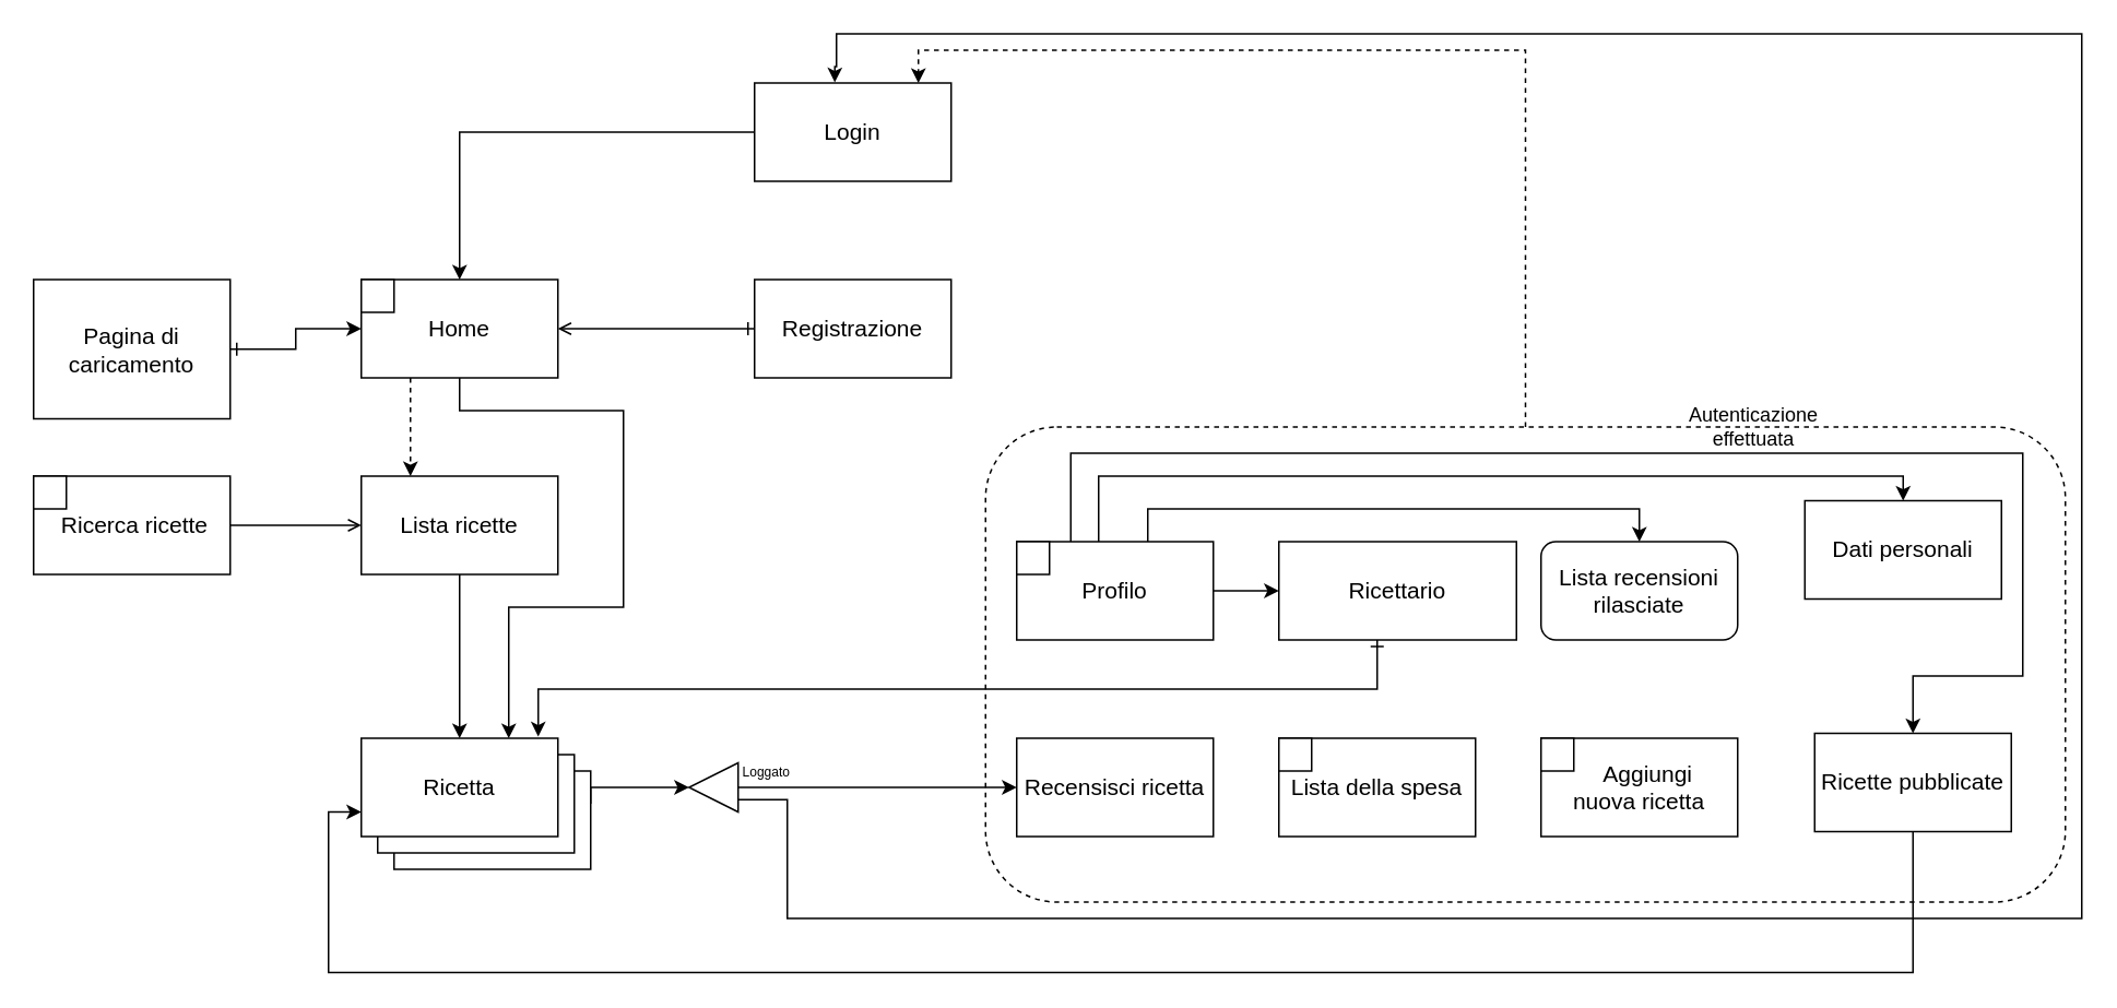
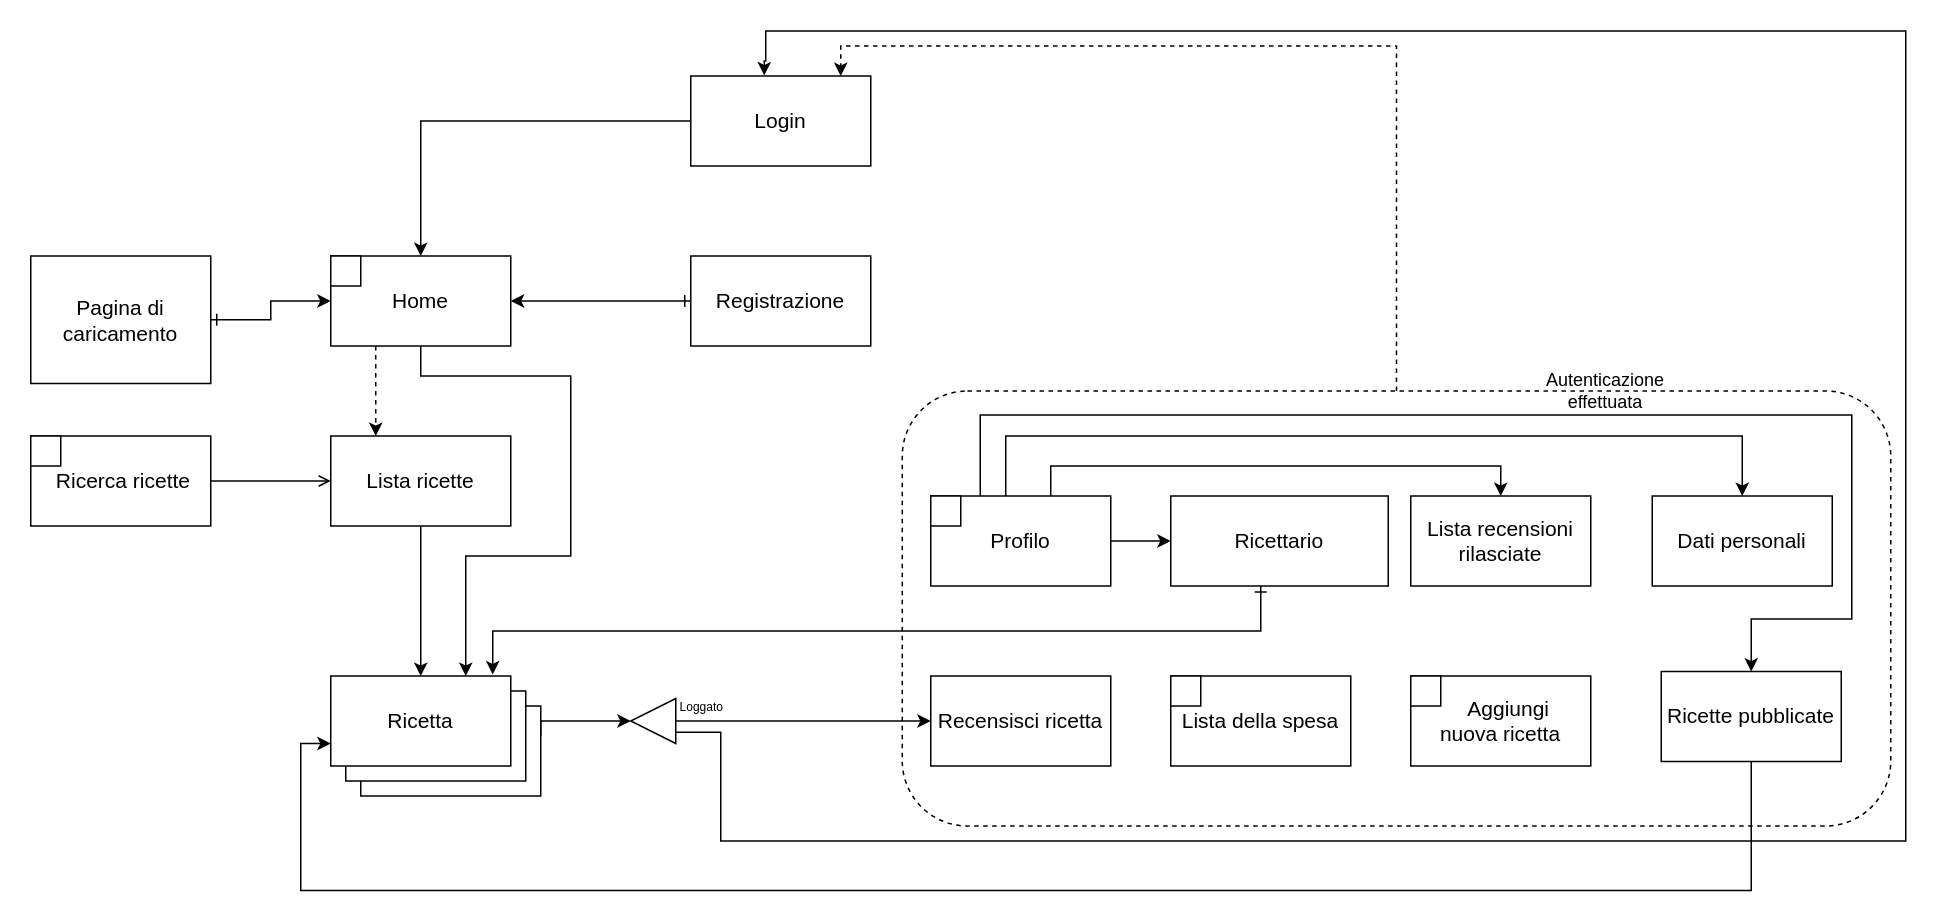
- <mxCell id="19" style="edgeStyle=orthogonalEdgeStyle;rounded=0;orthogonalLoop=1;jettySize=auto;html=1;entryX=1;entryY=0.5;entryDx=0;entryDy=0;startArrow=ERone;startFill=0;endArrow=open;" parent="1" source="20" target="10" edge="1"><mxGeometry relative="1" as="geometry" /></mxCell>
+ <mxCell id="19" style="edgeStyle=orthogonalEdgeStyle;rounded=0;orthogonalLoop=1;jettySize=auto;html=1;entryX=1;entryY=0.5;entryDx=0;entryDy=0;startArrow=ERone;startFill=0;" parent="1" source="20" target="10" edge="1"><mxGeometry relative="1" as="geometry" /></mxCell>
- <mxCell id="28" value="&lt;font style=&quot;font-size: 14px&quot;&gt;Dati personali&lt;/font&gt;" style="rounded=0;whiteSpace=wrap;html=1;" parent="1" vertex="1"><mxGeometry x="1101" y="305" width="120" height="60" as="geometry" /></mxCell>
+ <mxCell id="28" value="&lt;font style=&quot;font-size: 14px&quot;&gt;Dati personali&lt;/font&gt;" style="rounded=0;whiteSpace=wrap;html=1;" parent="1" vertex="1"><mxGeometry x="1101" y="330" width="120" height="60" as="geometry" /></mxCell>
- <mxCell id="34" value="&lt;font style=&quot;font-size: 14px&quot;&gt;Lista recensioni rilasciate&lt;/font&gt;" style="whiteSpace=wrap;html=1;rounded=1;" parent="1" vertex="1"><mxGeometry x="940" y="330" width="120" height="60" as="geometry" /></mxCell>
+ <mxCell id="34" value="&lt;font style=&quot;font-size: 14px&quot;&gt;Lista recensioni rilasciate&lt;/font&gt;" style="rounded=0;whiteSpace=wrap;html=1;" parent="1" vertex="1"><mxGeometry x="940" y="330" width="120" height="60" as="geometry" /></mxCell>
